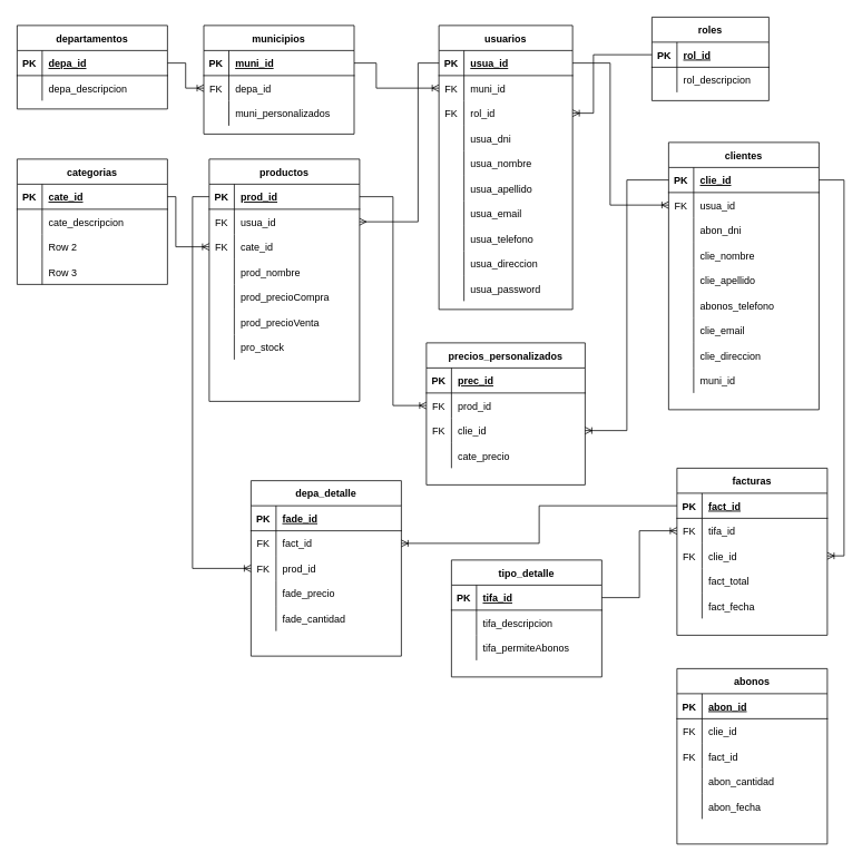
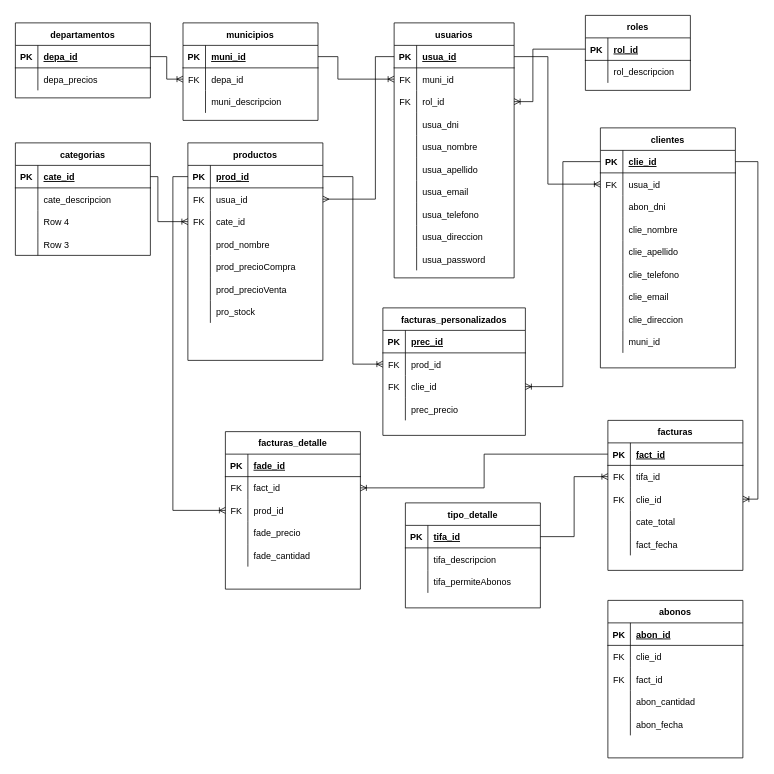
- <mxCell id="8" value="depa_descripcion" style="shape=partialRectangle;connectable=0;fillColor=none;top=0;left=0;bottom=0;right=0;align=left;spacingLeft=6;overflow=hidden;" vertex="1" parent="6"><mxGeometry x="30" width="150" height="30" as="geometry"><mxRectangle width="150" height="30" as="alternateBounds" /></mxGeometry></mxCell>
+ <mxCell id="8" value="depa_precios" style="shape=partialRectangle;connectable=0;fillColor=none;top=0;left=0;bottom=0;right=0;align=left;spacingLeft=6;overflow=hidden;" vertex="1" parent="6"><mxGeometry x="30" width="150" height="30" as="geometry"><mxRectangle width="150" height="30" as="alternateBounds" /></mxGeometry></mxCell>
- <mxCell id="18" value="muni_personalizados" style="shape=partialRectangle;connectable=0;fillColor=none;top=0;left=0;bottom=0;right=0;align=left;spacingLeft=6;overflow=hidden;" vertex="1" parent="16"><mxGeometry x="30" width="150" height="30" as="geometry"><mxRectangle width="150" height="30" as="alternateBounds" /></mxGeometry></mxCell>
+ <mxCell id="18" value="muni_descripcion" style="shape=partialRectangle;connectable=0;fillColor=none;top=0;left=0;bottom=0;right=0;align=left;spacingLeft=6;overflow=hidden;" vertex="1" parent="16"><mxGeometry x="30" width="150" height="30" as="geometry"><mxRectangle width="150" height="30" as="alternateBounds" /></mxGeometry></mxCell>
- <mxCell id="120" value="Row 2" style="shape=partialRectangle;connectable=0;fillColor=none;top=0;left=0;bottom=0;right=0;align=left;spacingLeft=6;overflow=hidden;" vertex="1" parent="118"><mxGeometry x="30" width="150" height="30" as="geometry"><mxRectangle width="150" height="30" as="alternateBounds" /></mxGeometry></mxCell>
+ <mxCell id="120" value="Row 4" style="shape=partialRectangle;connectable=0;fillColor=none;top=0;left=0;bottom=0;right=0;align=left;spacingLeft=6;overflow=hidden;" vertex="1" parent="118"><mxGeometry x="30" width="150" height="30" as="geometry"><mxRectangle width="150" height="30" as="alternateBounds" /></mxGeometry></mxCell>
- <mxCell id="78" value="abonos_telefono" style="shape=partialRectangle;connectable=0;fillColor=none;top=0;left=0;bottom=0;right=0;align=left;spacingLeft=6;overflow=hidden;" vertex="1" parent="76"><mxGeometry x="30" width="150" height="30" as="geometry"><mxRectangle width="150" height="30" as="alternateBounds" /></mxGeometry></mxCell>
+ <mxCell id="78" value="clie_telefono" style="shape=partialRectangle;connectable=0;fillColor=none;top=0;left=0;bottom=0;right=0;align=left;spacingLeft=6;overflow=hidden;" vertex="1" parent="76"><mxGeometry x="30" width="150" height="30" as="geometry"><mxRectangle width="150" height="30" as="alternateBounds" /></mxGeometry></mxCell>
- <mxCell id="125" value="precios_personalizados" style="shape=table;startSize=30;container=1;collapsible=1;childLayout=tableLayout;fixedRows=1;rowLines=0;fontStyle=1;align=center;resizeLast=1;" vertex="1" parent="1"><mxGeometry x="510" y="410" width="190" height="170" as="geometry" /></mxCell>
+ <mxCell id="125" value="facturas_personalizados" style="shape=table;startSize=30;container=1;collapsible=1;childLayout=tableLayout;fixedRows=1;rowLines=0;fontStyle=1;align=center;resizeLast=1;" vertex="1" parent="1"><mxGeometry x="510" y="410" width="190" height="170" as="geometry" /></mxCell>
- <mxCell id="137" value="cate_precio" style="shape=partialRectangle;connectable=0;fillColor=none;top=0;left=0;bottom=0;right=0;align=left;spacingLeft=6;overflow=hidden;" vertex="1" parent="135"><mxGeometry x="30" width="160" height="30" as="geometry"><mxRectangle width="160" height="30" as="alternateBounds" /></mxGeometry></mxCell>
+ <mxCell id="137" value="prec_precio" style="shape=partialRectangle;connectable=0;fillColor=none;top=0;left=0;bottom=0;right=0;align=left;spacingLeft=6;overflow=hidden;" vertex="1" parent="135"><mxGeometry x="30" width="160" height="30" as="geometry"><mxRectangle width="160" height="30" as="alternateBounds" /></mxGeometry></mxCell>
- <mxCell id="169" value="depa_detalle" style="shape=table;startSize=30;container=1;collapsible=1;childLayout=tableLayout;fixedRows=1;rowLines=0;fontStyle=1;align=center;resizeLast=1;" vertex="1" parent="1"><mxGeometry x="300" y="575" width="180" height="210" as="geometry" /></mxCell>
+ <mxCell id="169" value="facturas_detalle" style="shape=table;startSize=30;container=1;collapsible=1;childLayout=tableLayout;fixedRows=1;rowLines=0;fontStyle=1;align=center;resizeLast=1;" vertex="1" parent="1"><mxGeometry x="300" y="575" width="180" height="210" as="geometry" /></mxCell>
- <mxCell id="152" value="fact_total" style="shape=partialRectangle;connectable=0;fillColor=none;top=0;left=0;bottom=0;right=0;align=left;spacingLeft=6;overflow=hidden;" vertex="1" parent="150"><mxGeometry x="30" width="150" height="30" as="geometry"><mxRectangle width="150" height="30" as="alternateBounds" /></mxGeometry></mxCell>
+ <mxCell id="152" value="cate_total" style="shape=partialRectangle;connectable=0;fillColor=none;top=0;left=0;bottom=0;right=0;align=left;spacingLeft=6;overflow=hidden;" vertex="1" parent="150"><mxGeometry x="30" width="150" height="30" as="geometry"><mxRectangle width="150" height="30" as="alternateBounds" /></mxGeometry></mxCell>
